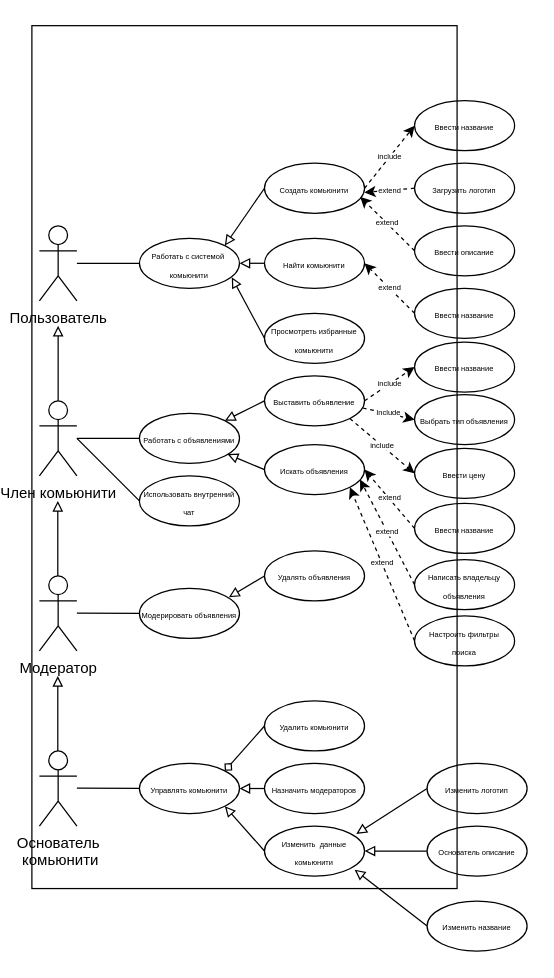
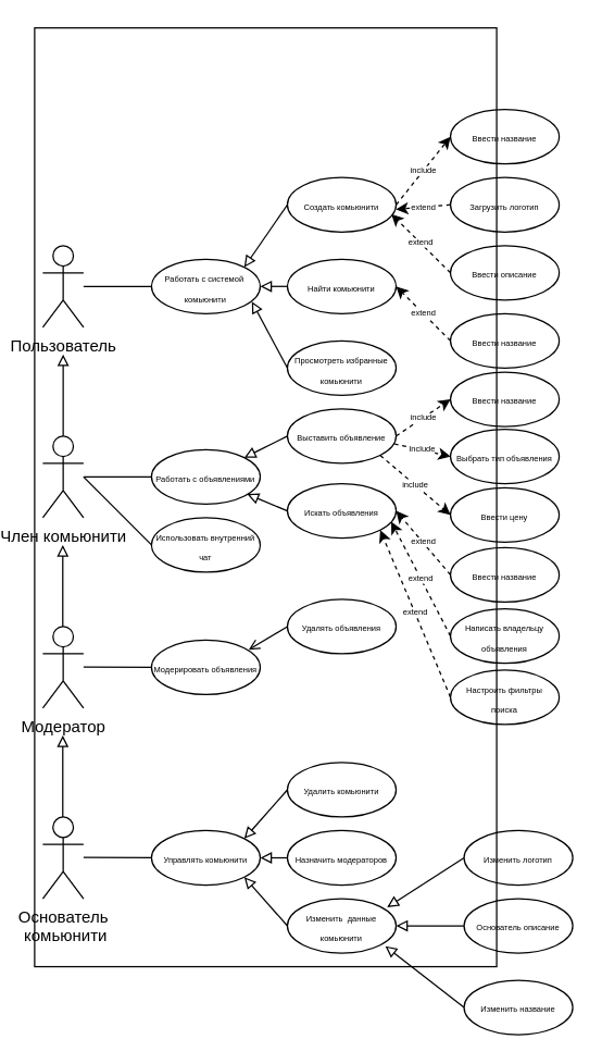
- <mxCell id="32" value="" style="endArrow=block;html=1;rounded=0;strokeColor=default;fontSize=6;endFill=0;exitX=0;exitY=0.5;exitDx=0;exitDy=0;entryX=0.894;entryY=0.176;entryDx=0;entryDy=0;entryPerimeter=0;" parent="1" source="31" target="29" edge="1"><mxGeometry width="50" height="50" relative="1" as="geometry"><mxPoint x="196" y="462.32" as="sourcePoint" /><mxPoint x="166.48" y="445" as="targetPoint" /></mxGeometry></mxCell>
+ <mxCell id="32" value="" style="endArrow=open;html=1;rounded=0;strokeColor=default;fontSize=6;endFill=0;exitX=0;exitY=0.5;exitDx=0;exitDy=0;entryX=0.894;entryY=0.176;entryDx=0;entryDy=0;entryPerimeter=0;" parent="1" source="31" target="29" edge="1"><mxGeometry width="50" height="50" relative="1" as="geometry"><mxPoint x="196" y="462.32" as="sourcePoint" /><mxPoint x="166.48" y="445" as="targetPoint" /></mxGeometry></mxCell>
- <mxCell id="46" value="" style="endArrow=diamond;html=1;rounded=0;strokeColor=default;fontSize=6;endFill=0;exitX=0;exitY=0.5;exitDx=0;exitDy=0;entryX=1;entryY=0;entryDx=0;entryDy=0;" parent="1" source="43" target="41" edge="1"><mxGeometry width="50" height="50" relative="1" as="geometry"><mxPoint x="194.48" y="582.96" as="sourcePoint" /><mxPoint x="166" y="600" as="targetPoint" /></mxGeometry></mxCell>
+ <mxCell id="46" value="" style="endArrow=block;html=1;rounded=0;strokeColor=default;fontSize=6;endFill=0;exitX=0;exitY=0.5;exitDx=0;exitDy=0;entryX=1;entryY=0;entryDx=0;entryDy=0;" parent="1" source="43" target="41" edge="1"><mxGeometry width="50" height="50" relative="1" as="geometry"><mxPoint x="194.48" y="582.96" as="sourcePoint" /><mxPoint x="166" y="600" as="targetPoint" /></mxGeometry></mxCell>
